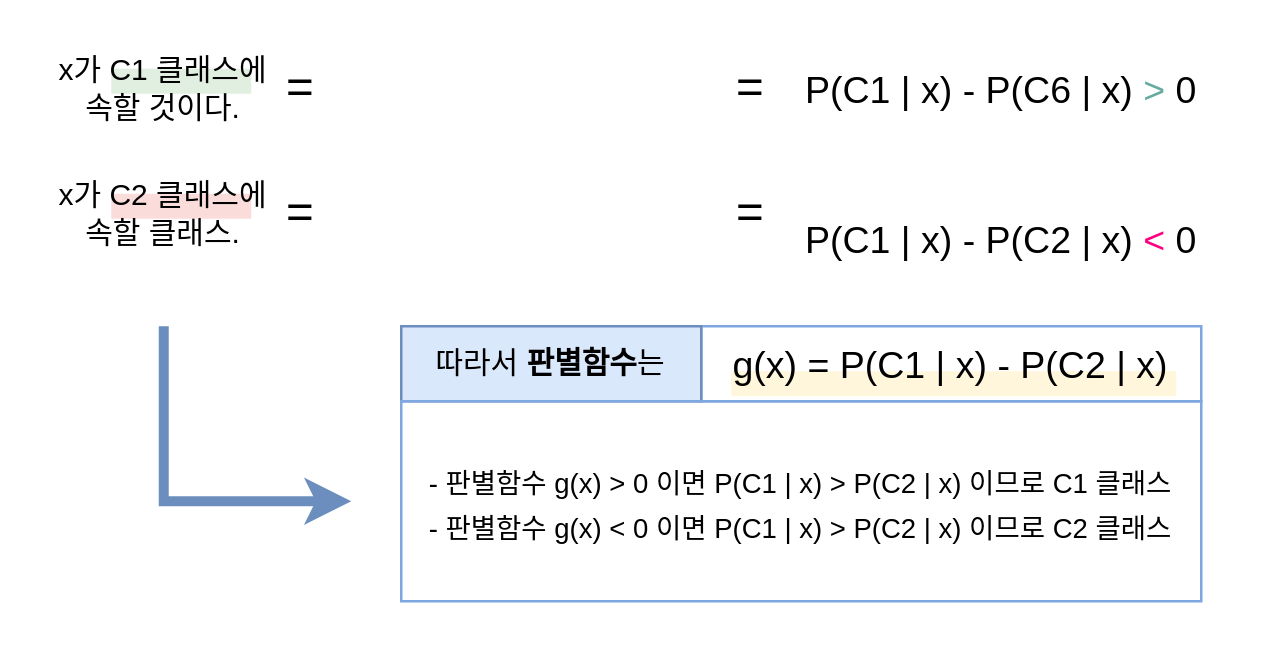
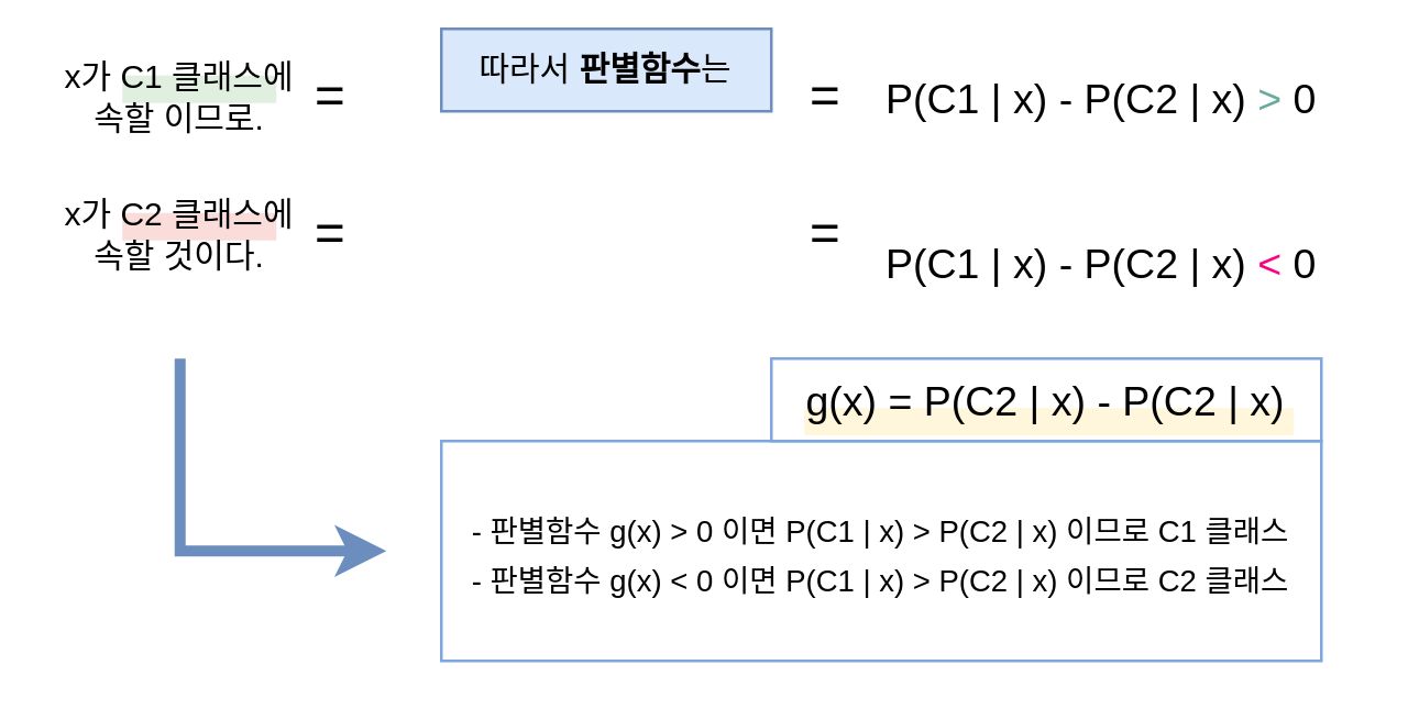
- <mxCell id="5" value="x가 C1 클래스에 속할 것이다." style="text;strokeColor=none;align=center;fillColor=none;html=1;verticalAlign=middle;whiteSpace=wrap;rounded=0;" vertex="1" parent="1"><mxGeometry x="20" y="20" width="90" height="30" as="geometry" /></mxCell>
+ <mxCell id="5" value="x가 C1 클래스에 속할 이므로." style="text;strokeColor=none;align=center;fillColor=none;html=1;verticalAlign=middle;whiteSpace=wrap;rounded=0;" vertex="1" parent="1"><mxGeometry x="20" y="20" width="90" height="30" as="geometry" /></mxCell>
- <mxCell id="12" value="P(C1 | x) - P(C6 | x)&amp;nbsp;&lt;font color=&quot;#67ab9f&quot;&gt;&amp;gt;&lt;/font&gt; 0" style="text;strokeColor=none;align=left;fillColor=none;html=1;verticalAlign=middle;whiteSpace=wrap;rounded=0;fontSize=15;" vertex="1" parent="1"><mxGeometry x="320" y="20" width="170" height="30" as="geometry" /></mxCell>
+ <mxCell id="12" value="P(C1 | x) - P(C2 | x)&amp;nbsp;&lt;font color=&quot;#67ab9f&quot;&gt;&amp;gt;&lt;/font&gt; 0" style="text;strokeColor=none;align=left;fillColor=none;html=1;verticalAlign=middle;whiteSpace=wrap;rounded=0;fontSize=15;" vertex="1" parent="1"><mxGeometry x="320" y="20" width="170" height="30" as="geometry" /></mxCell>
- <mxCell id="9" value="x가 C2 클래스에 속할 클래스." style="text;strokeColor=none;align=center;fillColor=none;html=1;verticalAlign=middle;whiteSpace=wrap;rounded=0;" vertex="1" parent="1"><mxGeometry x="20" y="70" width="90" height="30" as="geometry" /></mxCell>
+ <mxCell id="9" value="x가 C2 클래스에 속할 것이다." style="text;strokeColor=none;align=center;fillColor=none;html=1;verticalAlign=middle;whiteSpace=wrap;rounded=0;" vertex="1" parent="1"><mxGeometry x="20" y="70" width="90" height="30" as="geometry" /></mxCell>
- <mxCell id="15" value="따라서 &lt;b&gt;판별함수&lt;/b&gt;는" style="text;strokeColor=#6c8ebf;align=center;fillColor=#dae8fc;html=1;verticalAlign=middle;whiteSpace=wrap;rounded=0;" vertex="1" parent="1"><mxGeometry x="160" y="130" width="120" height="30" as="geometry" /></mxCell>
+ <mxCell id="15" value="따라서 &lt;b&gt;판별함수&lt;/b&gt;는" style="text;strokeColor=#6c8ebf;align=center;fillColor=#dae8fc;html=1;verticalAlign=middle;whiteSpace=wrap;rounded=0;" vertex="1" parent="1"><mxGeometry x="160" y="10" width="120" height="30" as="geometry" /></mxCell>
- <mxCell id="14" value="g(x) = P(C1 | x) - P(C2 | x)" style="text;strokeColor=#7EA6E0;align=center;fillColor=none;html=1;verticalAlign=middle;whiteSpace=wrap;rounded=0;fontSize=15;" vertex="1" parent="1"><mxGeometry x="280" y="130" width="200" height="30" as="geometry" /></mxCell>
+ <mxCell id="14" value="g(x) = P(C2 | x) - P(C2 | x)" style="text;strokeColor=#7EA6E0;align=center;fillColor=none;html=1;verticalAlign=middle;whiteSpace=wrap;rounded=0;fontSize=15;" vertex="1" parent="1"><mxGeometry x="280" y="130" width="200" height="30" as="geometry" /></mxCell>
